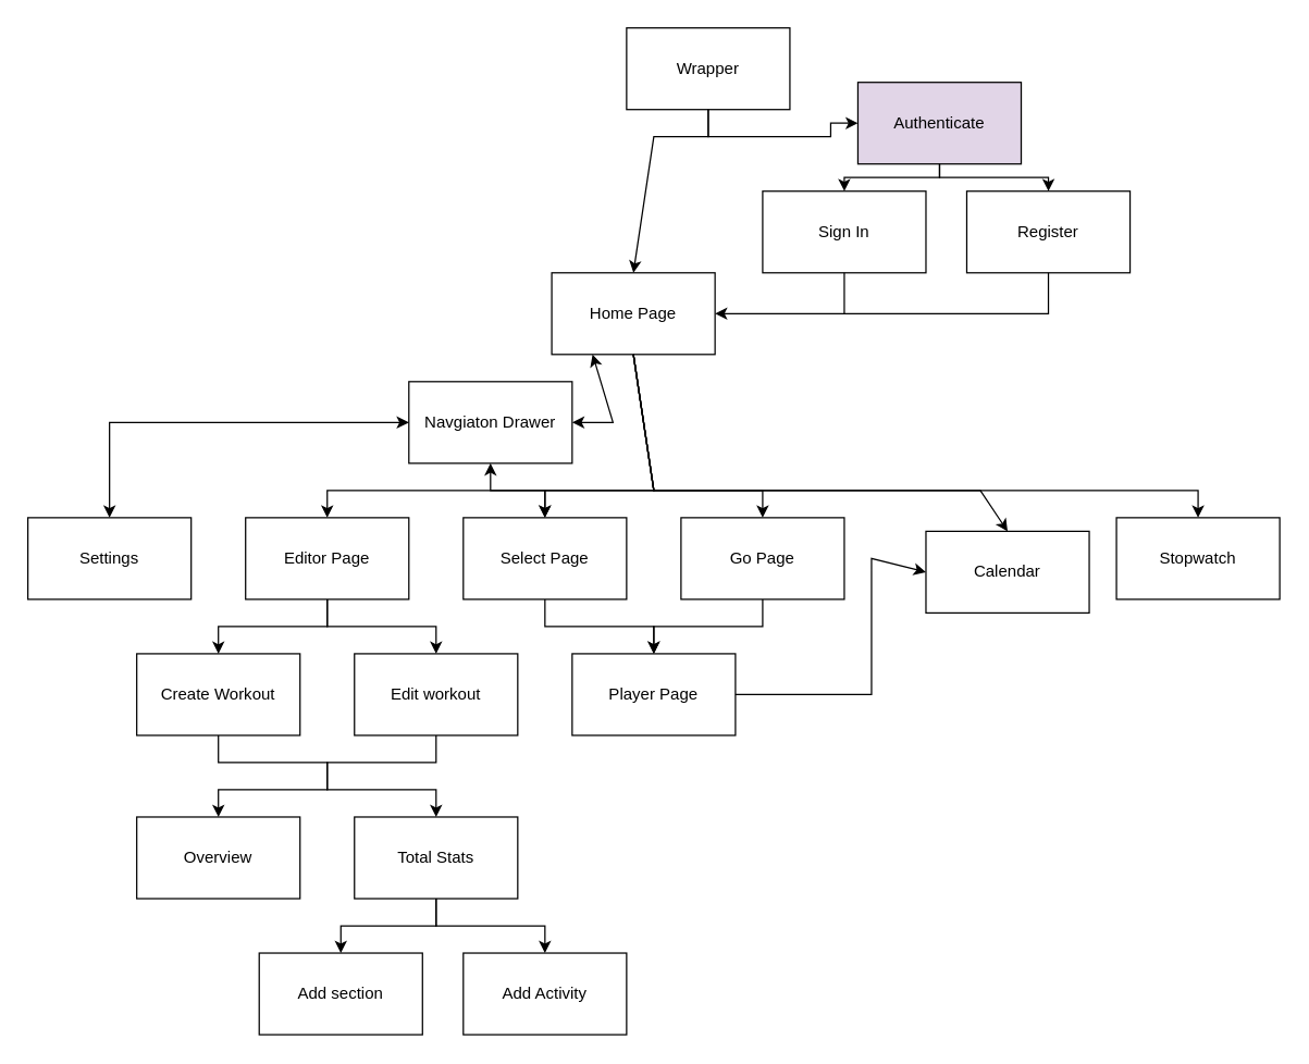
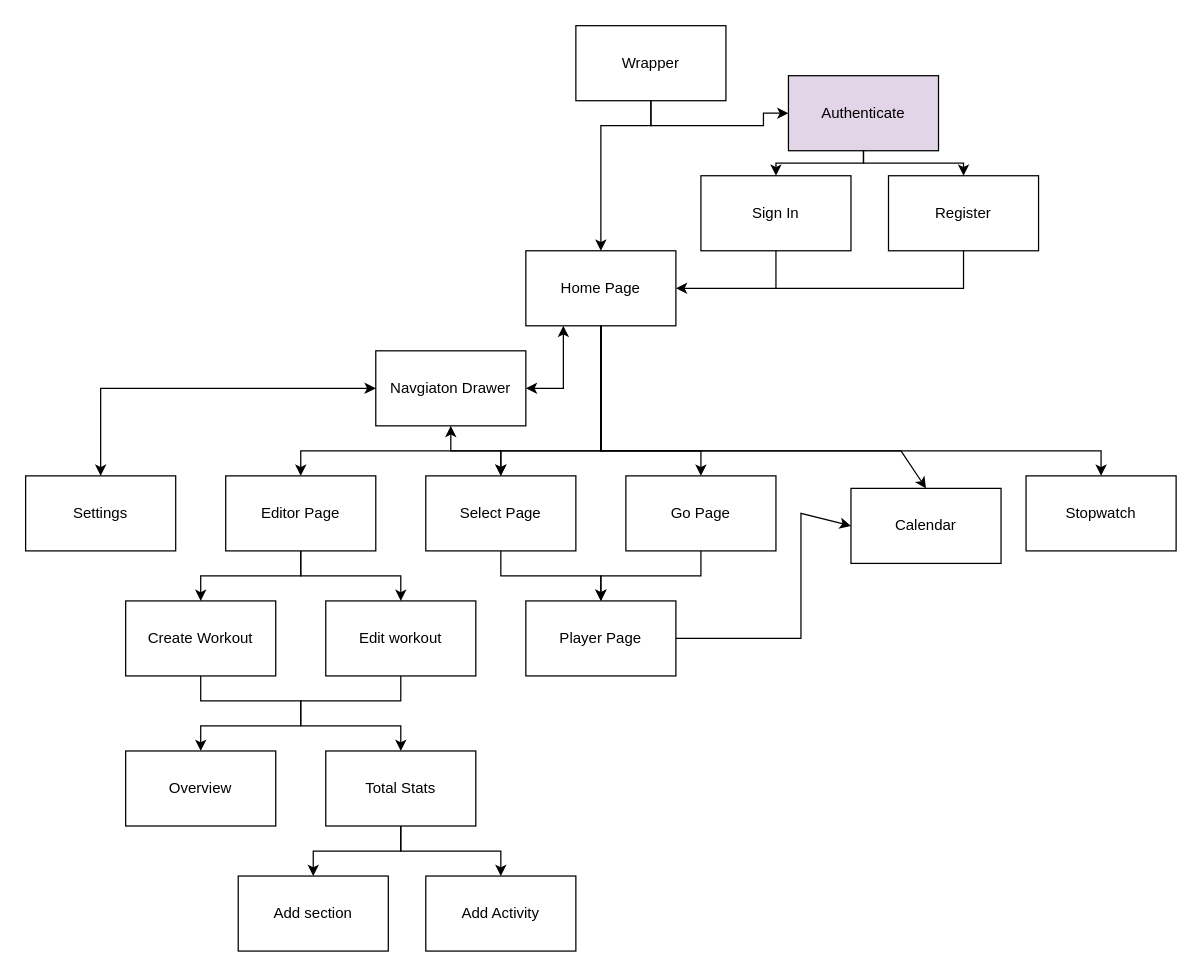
- <mxCell id="2" value="Home Page" style="rounded=0;whiteSpace=wrap;html=1;" parent="1" vertex="1"><mxGeometry x="405" y="200" width="120" height="60" as="geometry" /></mxCell>
+ <mxCell id="2" value="Home Page" style="rounded=0;whiteSpace=wrap;html=1;" parent="1" vertex="1"><mxGeometry x="420" y="200" width="120" height="60" as="geometry" /></mxCell>
